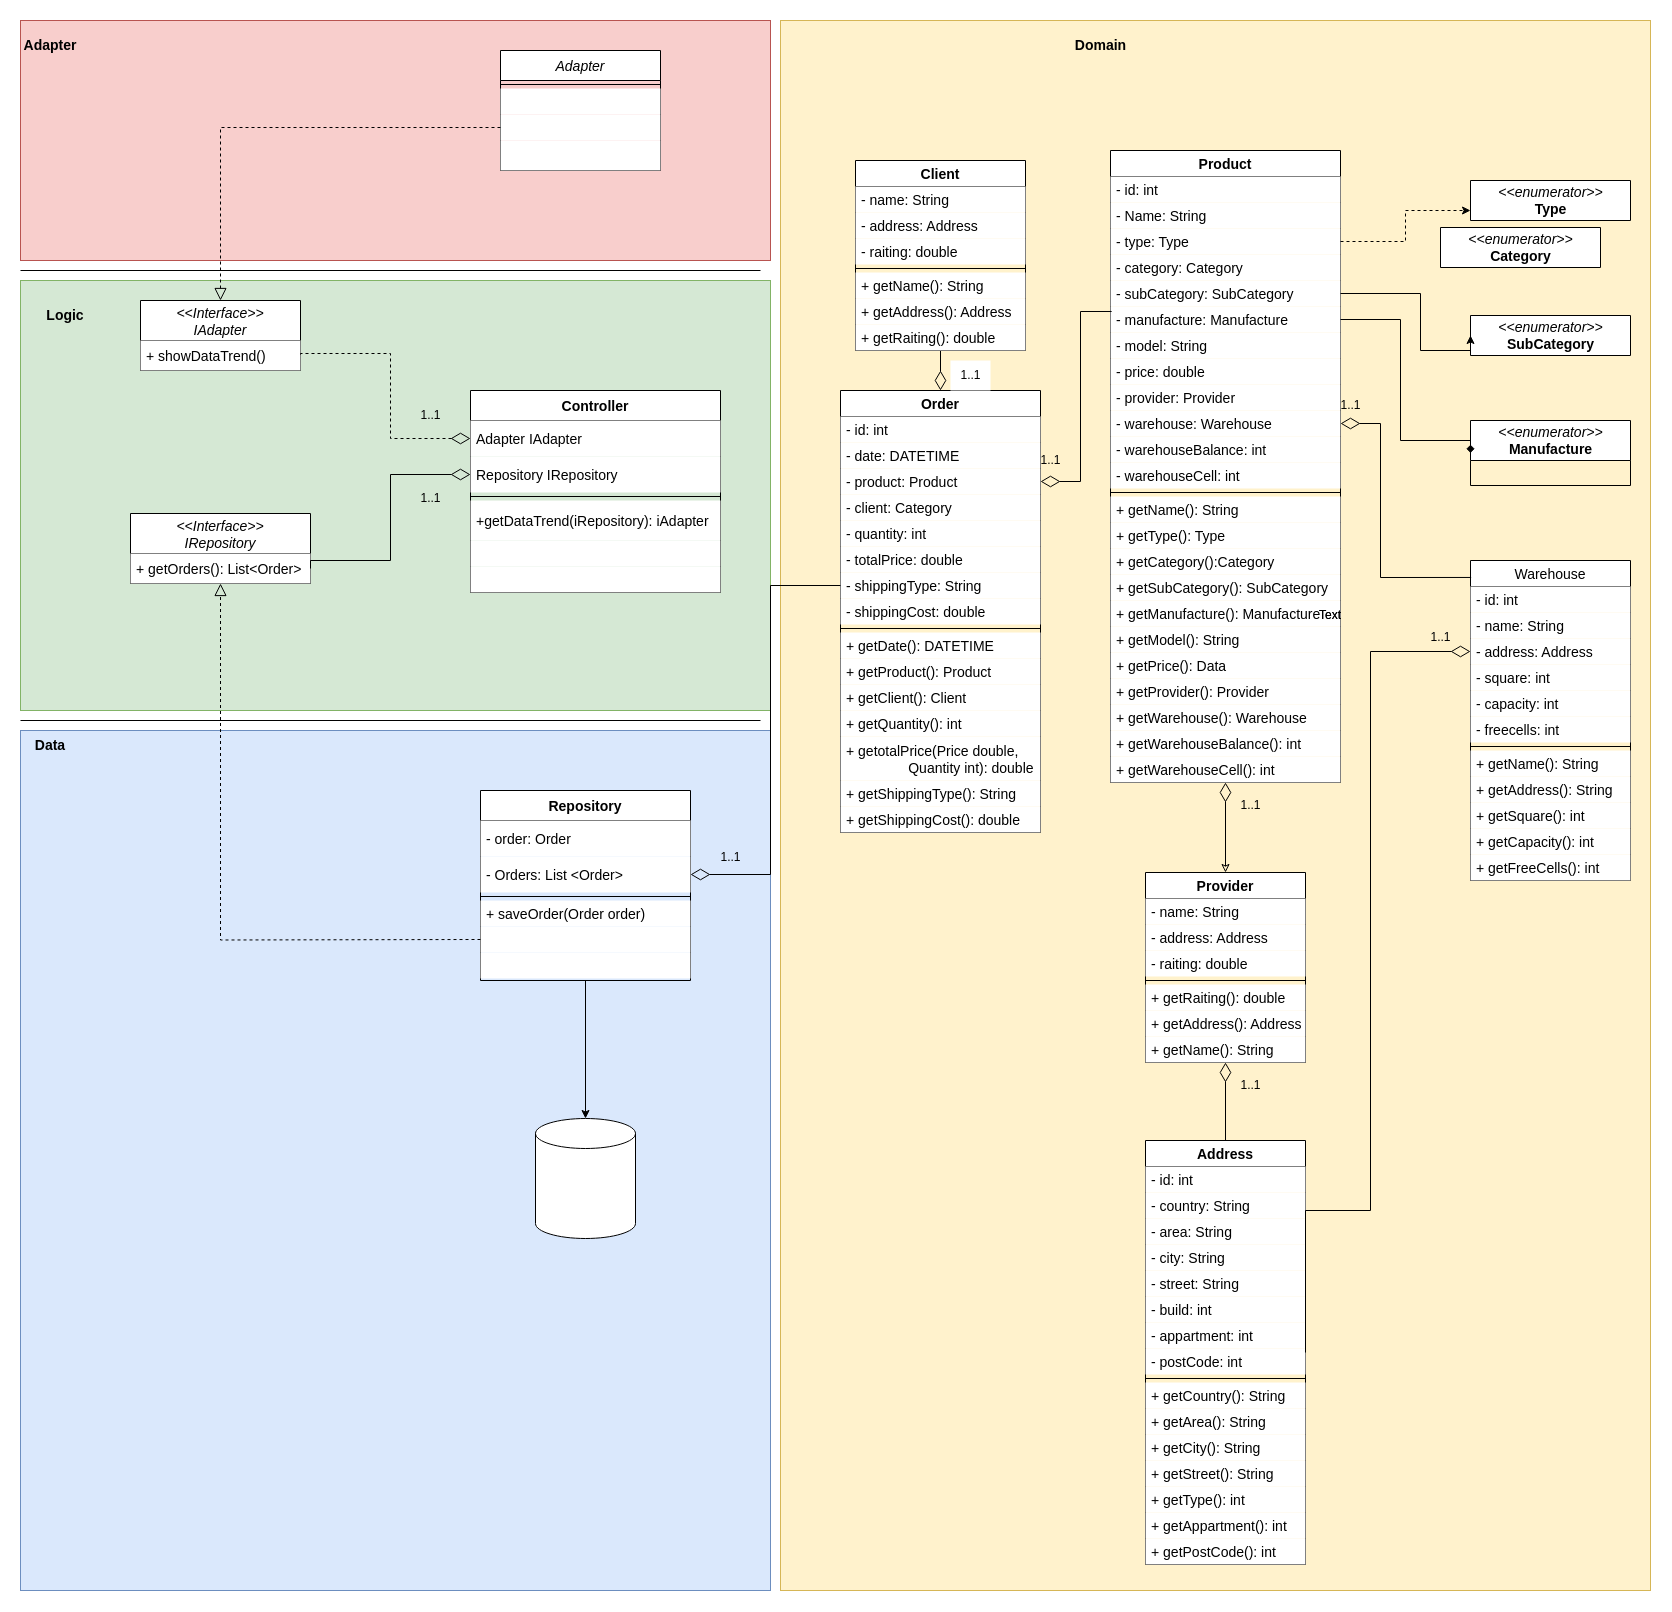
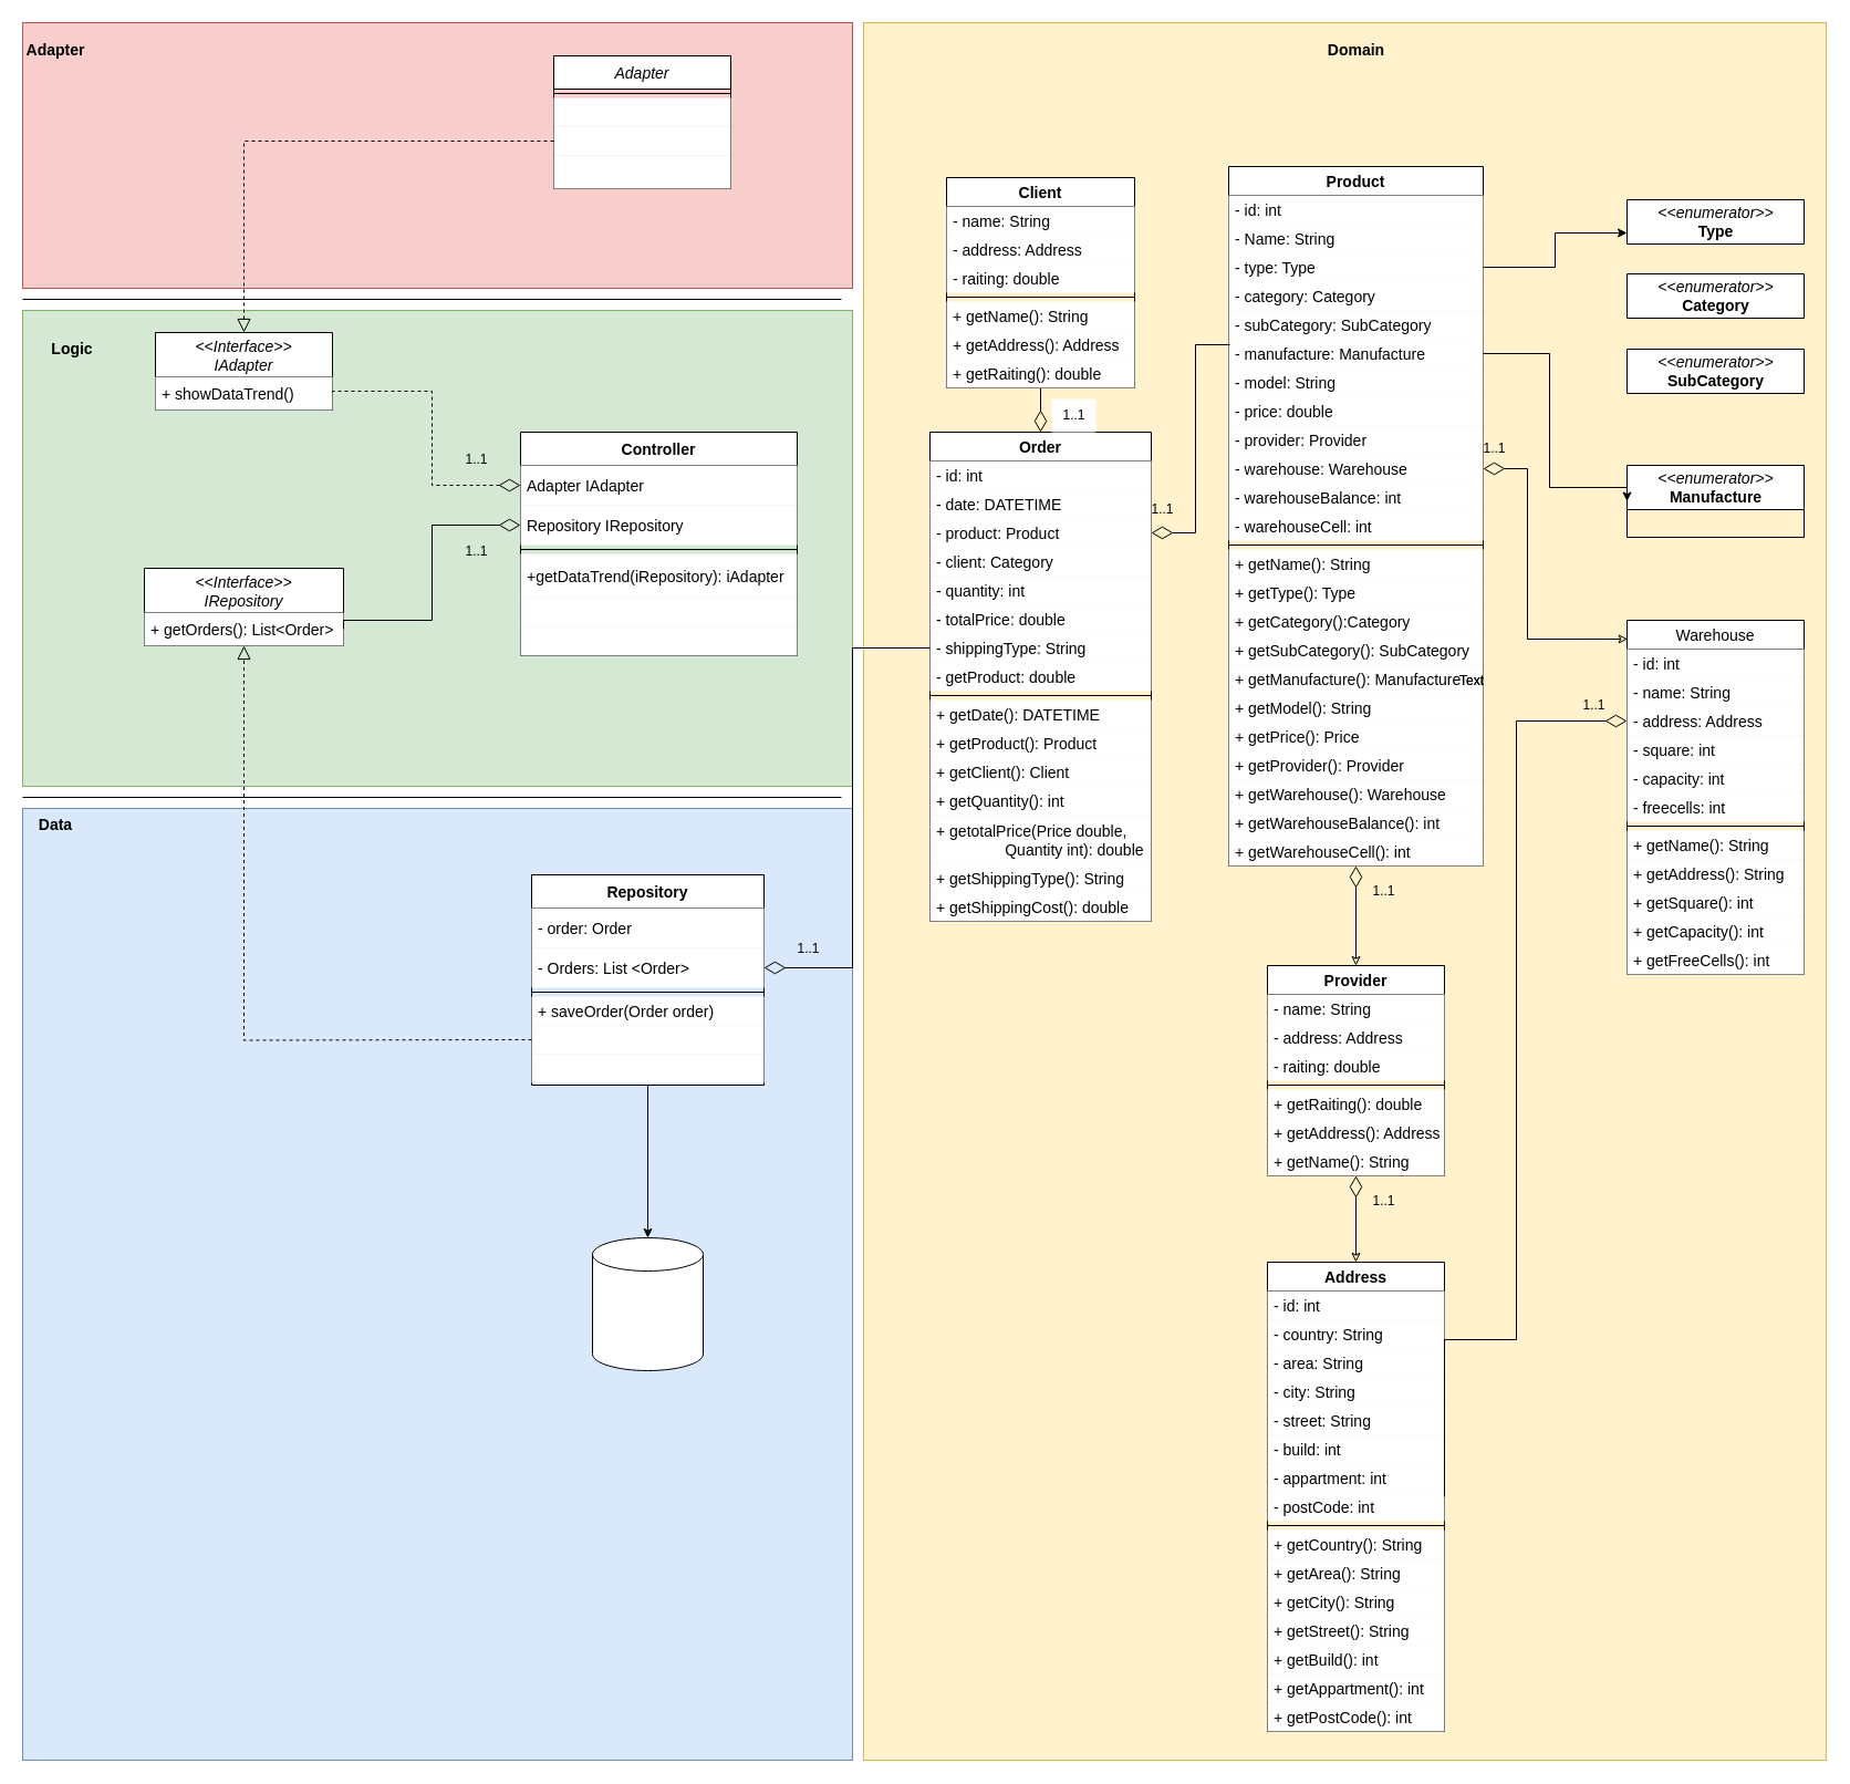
- <mxCell id="153" value="Domain" style="text;html=1;align=center;verticalAlign=middle;resizable=0;points=[];autosize=1;strokeColor=none;fillColor=none;fontSize=14;fontStyle=1" vertex="1" parent="1"><mxGeometry x="1065" y="30" width="70" height="30" as="geometry" /></mxCell>
+ <mxCell id="153" value="Domain" style="text;html=1;align=center;verticalAlign=middle;resizable=0;points=[];autosize=1;strokeColor=none;fillColor=none;fontSize=14;fontStyle=1" vertex="1" parent="1"><mxGeometry x="1190" y="30" width="70" height="30" as="geometry" /></mxCell>
- <mxCell id="110" style="edgeStyle=orthogonalEdgeStyle;rounded=0;orthogonalLoop=1;jettySize=auto;html=1;entryX=0;entryY=0.75;entryDx=0;entryDy=0;dashed=1;" edge="1" parent="1" source="10" target="106"><mxGeometry relative="1" as="geometry" /></mxCell>
+ <mxCell id="110" style="edgeStyle=orthogonalEdgeStyle;rounded=0;orthogonalLoop=1;jettySize=auto;html=1;entryX=0;entryY=0.75;entryDx=0;entryDy=0;" edge="1" parent="1" source="10" target="106"><mxGeometry relative="1" as="geometry" /></mxCell>
- <mxCell id="107" value="&lt;i&gt;&amp;lt;&amp;lt;enumerator&amp;gt;&amp;gt;&lt;/i&gt;&lt;br&gt;&lt;b&gt;Category&lt;/b&gt;" style="swimlane;fontStyle=0;align=center;verticalAlign=middle;childLayout=stackLayout;horizontal=1;startSize=40;horizontalStack=0;resizeParent=1;resizeLast=0;collapsible=1;marginBottom=0;rounded=0;shadow=0;strokeWidth=1;fontSize=14;html=1;fillColor=default;" vertex="1" parent="1"><mxGeometry x="1440" y="227" width="160" height="40" as="geometry"><mxRectangle x="1370" y="140" width="160" height="26" as="alternateBounds" /></mxGeometry></mxCell>
+ <mxCell id="107" value="&lt;i&gt;&amp;lt;&amp;lt;enumerator&amp;gt;&amp;gt;&lt;/i&gt;&lt;br&gt;&lt;b&gt;Category&lt;/b&gt;" style="swimlane;fontStyle=0;align=center;verticalAlign=middle;childLayout=stackLayout;horizontal=1;startSize=40;horizontalStack=0;resizeParent=1;resizeLast=0;collapsible=1;marginBottom=0;rounded=0;shadow=0;strokeWidth=1;fontSize=14;html=1;fillColor=default;" vertex="1" parent="1"><mxGeometry x="1470" y="247" width="160" height="40" as="geometry"><mxRectangle x="1370" y="140" width="160" height="26" as="alternateBounds" /></mxGeometry></mxCell>
- <mxCell id="111" style="edgeStyle=orthogonalEdgeStyle;rounded=0;orthogonalLoop=1;jettySize=auto;html=1;entryX=0;entryY=0.5;entryDx=0;entryDy=0;" edge="1" parent="1" source="12" target="108"><mxGeometry relative="1" as="geometry"><Array as="points"><mxPoint x="1420" y="293" /><mxPoint x="1420" y="350" /></Array></mxGeometry></mxCell>
- <mxCell id="112" style="edgeStyle=orthogonalEdgeStyle;rounded=0;orthogonalLoop=1;jettySize=auto;html=1;entryX=0;entryY=0.5;entryDx=0;entryDy=0;endArrow=diamond;" edge="1" parent="1" source="13" target="109"><mxGeometry relative="1" as="geometry"><Array as="points"><mxPoint x="1400" y="319" /><mxPoint x="1400" y="440" /></Array></mxGeometry></mxCell>
+ <mxCell id="112" style="edgeStyle=orthogonalEdgeStyle;rounded=0;orthogonalLoop=1;jettySize=auto;html=1;entryX=0;entryY=0.5;entryDx=0;entryDy=0;" edge="1" parent="1" source="13" target="109"><mxGeometry relative="1" as="geometry"><Array as="points"><mxPoint x="1400" y="319" /><mxPoint x="1400" y="440" /></Array></mxGeometry></mxCell>
- <mxCell id="142" style="edgeStyle=orthogonalEdgeStyle;rounded=0;orthogonalLoop=1;jettySize=auto;html=1;entryX=0.004;entryY=0.053;entryDx=0;entryDy=0;entryPerimeter=0;endArrow=none;endFill=0;startArrow=diamondThin;startFill=0;startSize=17;" edge="1" parent="1" source="17" target="59"><mxGeometry relative="1" as="geometry"><Array as="points"><mxPoint x="1380" y="423" /><mxPoint x="1380" y="577" /></Array></mxGeometry></mxCell>
+ <mxCell id="142" style="edgeStyle=orthogonalEdgeStyle;rounded=0;orthogonalLoop=1;jettySize=auto;html=1;entryX=0.004;entryY=0.053;entryDx=0;entryDy=0;entryPerimeter=0;endArrow=classic;endFill=0;startArrow=diamondThin;startFill=0;startSize=17;" edge="1" parent="1" source="17" target="59"><mxGeometry relative="1" as="geometry"><Array as="points"><mxPoint x="1380" y="423" /><mxPoint x="1380" y="577" /></Array></mxGeometry></mxCell>
- <mxCell id="41" value="- shippingCost: double" style="text;align=left;verticalAlign=middle;spacingLeft=4;spacingRight=4;overflow=hidden;rotatable=0;points=[[0,0.5],[1,0.5]];portConstraint=eastwest;rounded=0;shadow=0;html=0;fontSize=14;fillColor=default;" vertex="1" parent="33"><mxGeometry y="208" width="200" height="26" as="geometry" /></mxCell>
+ <mxCell id="41" value="- getProduct: double" style="text;align=left;verticalAlign=middle;spacingLeft=4;spacingRight=4;overflow=hidden;rotatable=0;points=[[0,0.5],[1,0.5]];portConstraint=eastwest;rounded=0;shadow=0;html=0;fontSize=14;fillColor=default;" vertex="1" parent="33"><mxGeometry y="208" width="200" height="26" as="geometry" /></mxCell>
- <mxCell id="27" value="+ getPrice(): Data" style="text;align=left;verticalAlign=middle;spacingLeft=4;spacingRight=4;overflow=hidden;rotatable=0;points=[[0,0.5],[1,0.5]];portConstraint=eastwest;rounded=0;shadow=0;html=0;fontSize=14;fillColor=default;" vertex="1" parent="7"><mxGeometry y="502" width="230" height="26" as="geometry" /></mxCell>
+ <mxCell id="27" value="+ getPrice(): Price" style="text;align=left;verticalAlign=middle;spacingLeft=4;spacingRight=4;overflow=hidden;rotatable=0;points=[[0,0.5],[1,0.5]];portConstraint=eastwest;rounded=0;shadow=0;html=0;fontSize=14;fillColor=default;" vertex="1" parent="7"><mxGeometry y="502" width="230" height="26" as="geometry" /></mxCell>
- <mxCell id="50" style="edgeStyle=orthogonalEdgeStyle;rounded=0;orthogonalLoop=1;jettySize=auto;html=1;entryX=0.5;entryY=0;entryDx=0;entryDy=0;endArrow=none;endFill=0;startArrow=diamondThin;startFill=0;startSize=17;" edge="1" parent="1" source="51" target="115"><mxGeometry relative="1" as="geometry" /></mxCell>
+ <mxCell id="50" style="edgeStyle=orthogonalEdgeStyle;rounded=0;orthogonalLoop=1;jettySize=auto;html=1;entryX=0.5;entryY=0;entryDx=0;entryDy=0;endArrow=classic;endFill=0;startArrow=diamondThin;startFill=0;startSize=17;" edge="1" parent="1" source="51" target="115"><mxGeometry relative="1" as="geometry" /></mxCell>
- <mxCell id="129" value="+ getType(): int" style="text;align=left;verticalAlign=middle;spacingLeft=4;spacingRight=4;overflow=hidden;rotatable=0;points=[[0,0.5],[1,0.5]];portConstraint=eastwest;rounded=0;shadow=0;html=0;fontSize=14;fillColor=default;" vertex="1" parent="115"><mxGeometry y="346" width="160" height="26" as="geometry" /></mxCell>
+ <mxCell id="129" value="+ getBuild(): int" style="text;align=left;verticalAlign=middle;spacingLeft=4;spacingRight=4;overflow=hidden;rotatable=0;points=[[0,0.5],[1,0.5]];portConstraint=eastwest;rounded=0;shadow=0;html=0;fontSize=14;fillColor=default;" vertex="1" parent="115"><mxGeometry y="346" width="160" height="26" as="geometry" /></mxCell>
